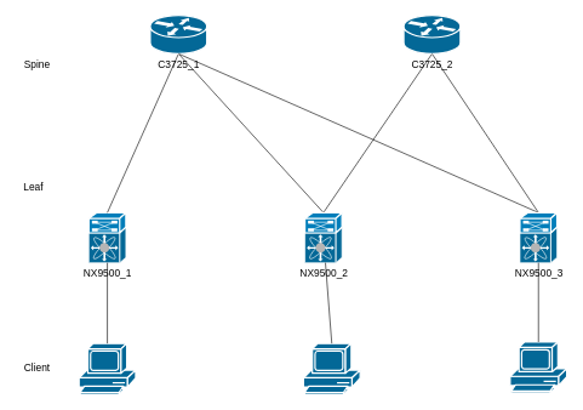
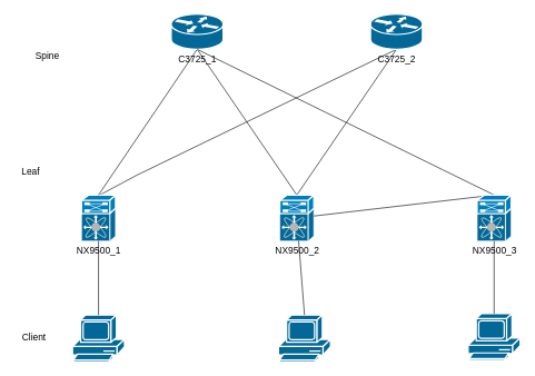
- <mxCell id="8" value="C3725_1" style="shape=mxgraph.cisco.routers.router;sketch=0;html=1;pointerEvents=1;fillColor=#036897;strokeColor=#ffffff;strokeWidth=2;verticalLabelPosition=bottom;verticalAlign=top;align=center;outlineConnect=0;fontSize=14;" parent="1" vertex="1"><mxGeometry x="206" y="20.5" width="78" height="53" as="geometry" /></mxCell>
+ <mxCell id="8" value="C3725_1" style="shape=mxgraph.cisco.routers.router;sketch=0;html=1;pointerEvents=1;fillColor=#036897;strokeColor=#ffffff;strokeWidth=2;verticalLabelPosition=bottom;verticalAlign=top;align=center;outlineConnect=0;fontSize=14;" parent="1" vertex="1"><mxGeometry x="256" y="20.5" width="78" height="53" as="geometry" /></mxCell>
- <mxCell id="20" value="Spine" style="text;html=1;align=center;verticalAlign=middle;resizable=0;points=[];autosize=1;strokeColor=none;fillColor=none;fontSize=14;" parent="1" vertex="1"><mxGeometry x="20" y="73.5" width="60" height="30" as="geometry" /></mxCell>
+ <mxCell id="20" value="Spine" style="text;html=1;align=center;verticalAlign=middle;resizable=0;points=[];autosize=1;strokeColor=none;fillColor=none;fontSize=14;" parent="1" vertex="1"><mxGeometry x="40" y="68.5" width="60" height="30" as="geometry" /></mxCell>
- <mxCell id="11" style="rounded=0;orthogonalLoop=1;jettySize=auto;html=1;exitX=0.5;exitY=0;exitDx=0;exitDy=0;exitPerimeter=0;entryX=0.5;entryY=1;entryDx=0;entryDy=0;entryPerimeter=0;endArrow=none;endFill=0;fontSize=14;" parent="1" source="12" target="9" edge="1"><mxGeometry relative="1" as="geometry" /></mxCell>
+ <mxCell id="11" style="rounded=0;orthogonalLoop=1;jettySize=auto;html=1;exitX=0.5;exitY=0;exitDx=0;exitDy=0;exitPerimeter=0;endArrow=none;endFill=0;fontSize=14;" parent="1" source="12" target="6" edge="1"><mxGeometry relative="1" as="geometry" /></mxCell>
+ <mxCell id="2" style="rounded=0;orthogonalLoop=1;jettySize=auto;html=1;exitX=0.392;exitY=0.058;exitDx=0;exitDy=0;exitPerimeter=0;entryX=0.5;entryY=1;entryDx=0;entryDy=0;entryPerimeter=0;endArrow=none;endFill=0;fontSize=14;" parent="1" source="3" target="9" edge="1"><mxGeometry relative="1" as="geometry"><Array as="points"><mxPoint x="205" y="262" /></Array></mxGeometry></mxCell>
